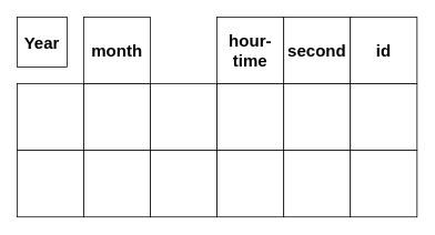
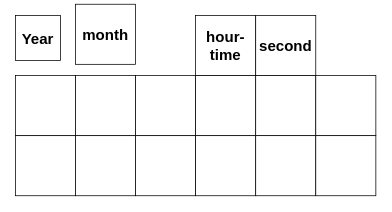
- <mxCell id="3" value="&lt;b&gt;&lt;font style=&quot;font-size: 20px&quot;&gt;month&lt;/font&gt;&lt;/b&gt;" style="whiteSpace=wrap;html=1;aspect=fixed;" parent="1" vertex="1"><mxGeometry x="100" y="20" width="80" height="80" as="geometry" /></mxCell>
+ <mxCell id="3" value="&lt;b&gt;&lt;font style=&quot;font-size: 20px&quot;&gt;month&lt;/font&gt;&lt;/b&gt;" style="whiteSpace=wrap;html=1;aspect=fixed;" parent="1" vertex="1"><mxGeometry x="100" y="5" width="80" height="80" as="geometry" /></mxCell>
- <mxCell id="6" value="&lt;font style=&quot;font-size: 20px&quot;&gt;&lt;b&gt;id&lt;/b&gt;&lt;/font&gt;" style="whiteSpace=wrap;html=1;aspect=fixed;" parent="1" vertex="1"><mxGeometry x="420" y="20" width="80" height="80" as="geometry" /></mxCell>
